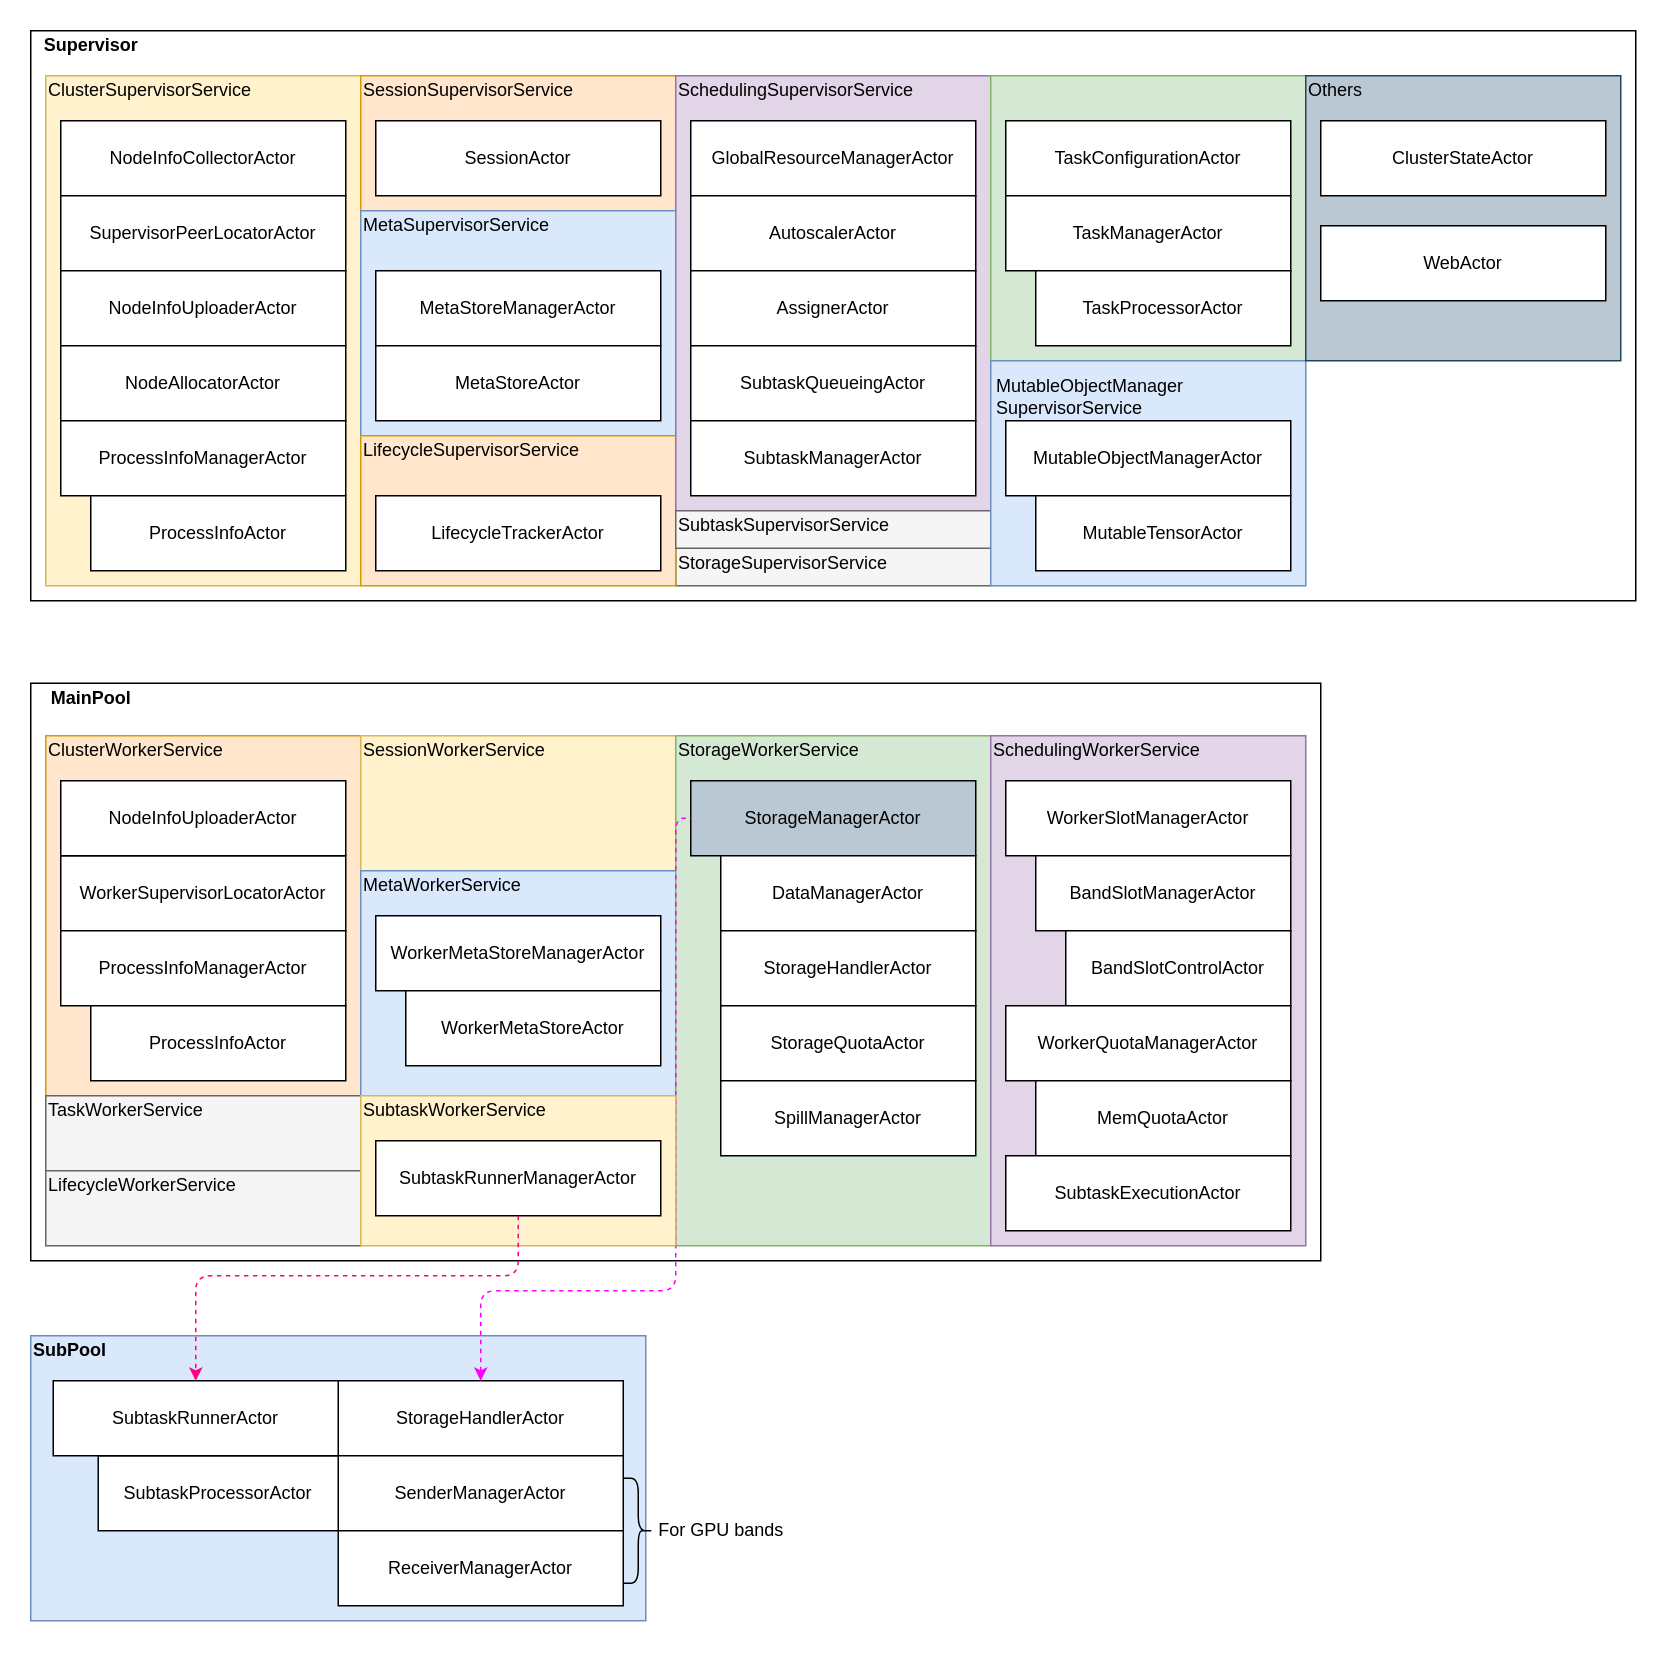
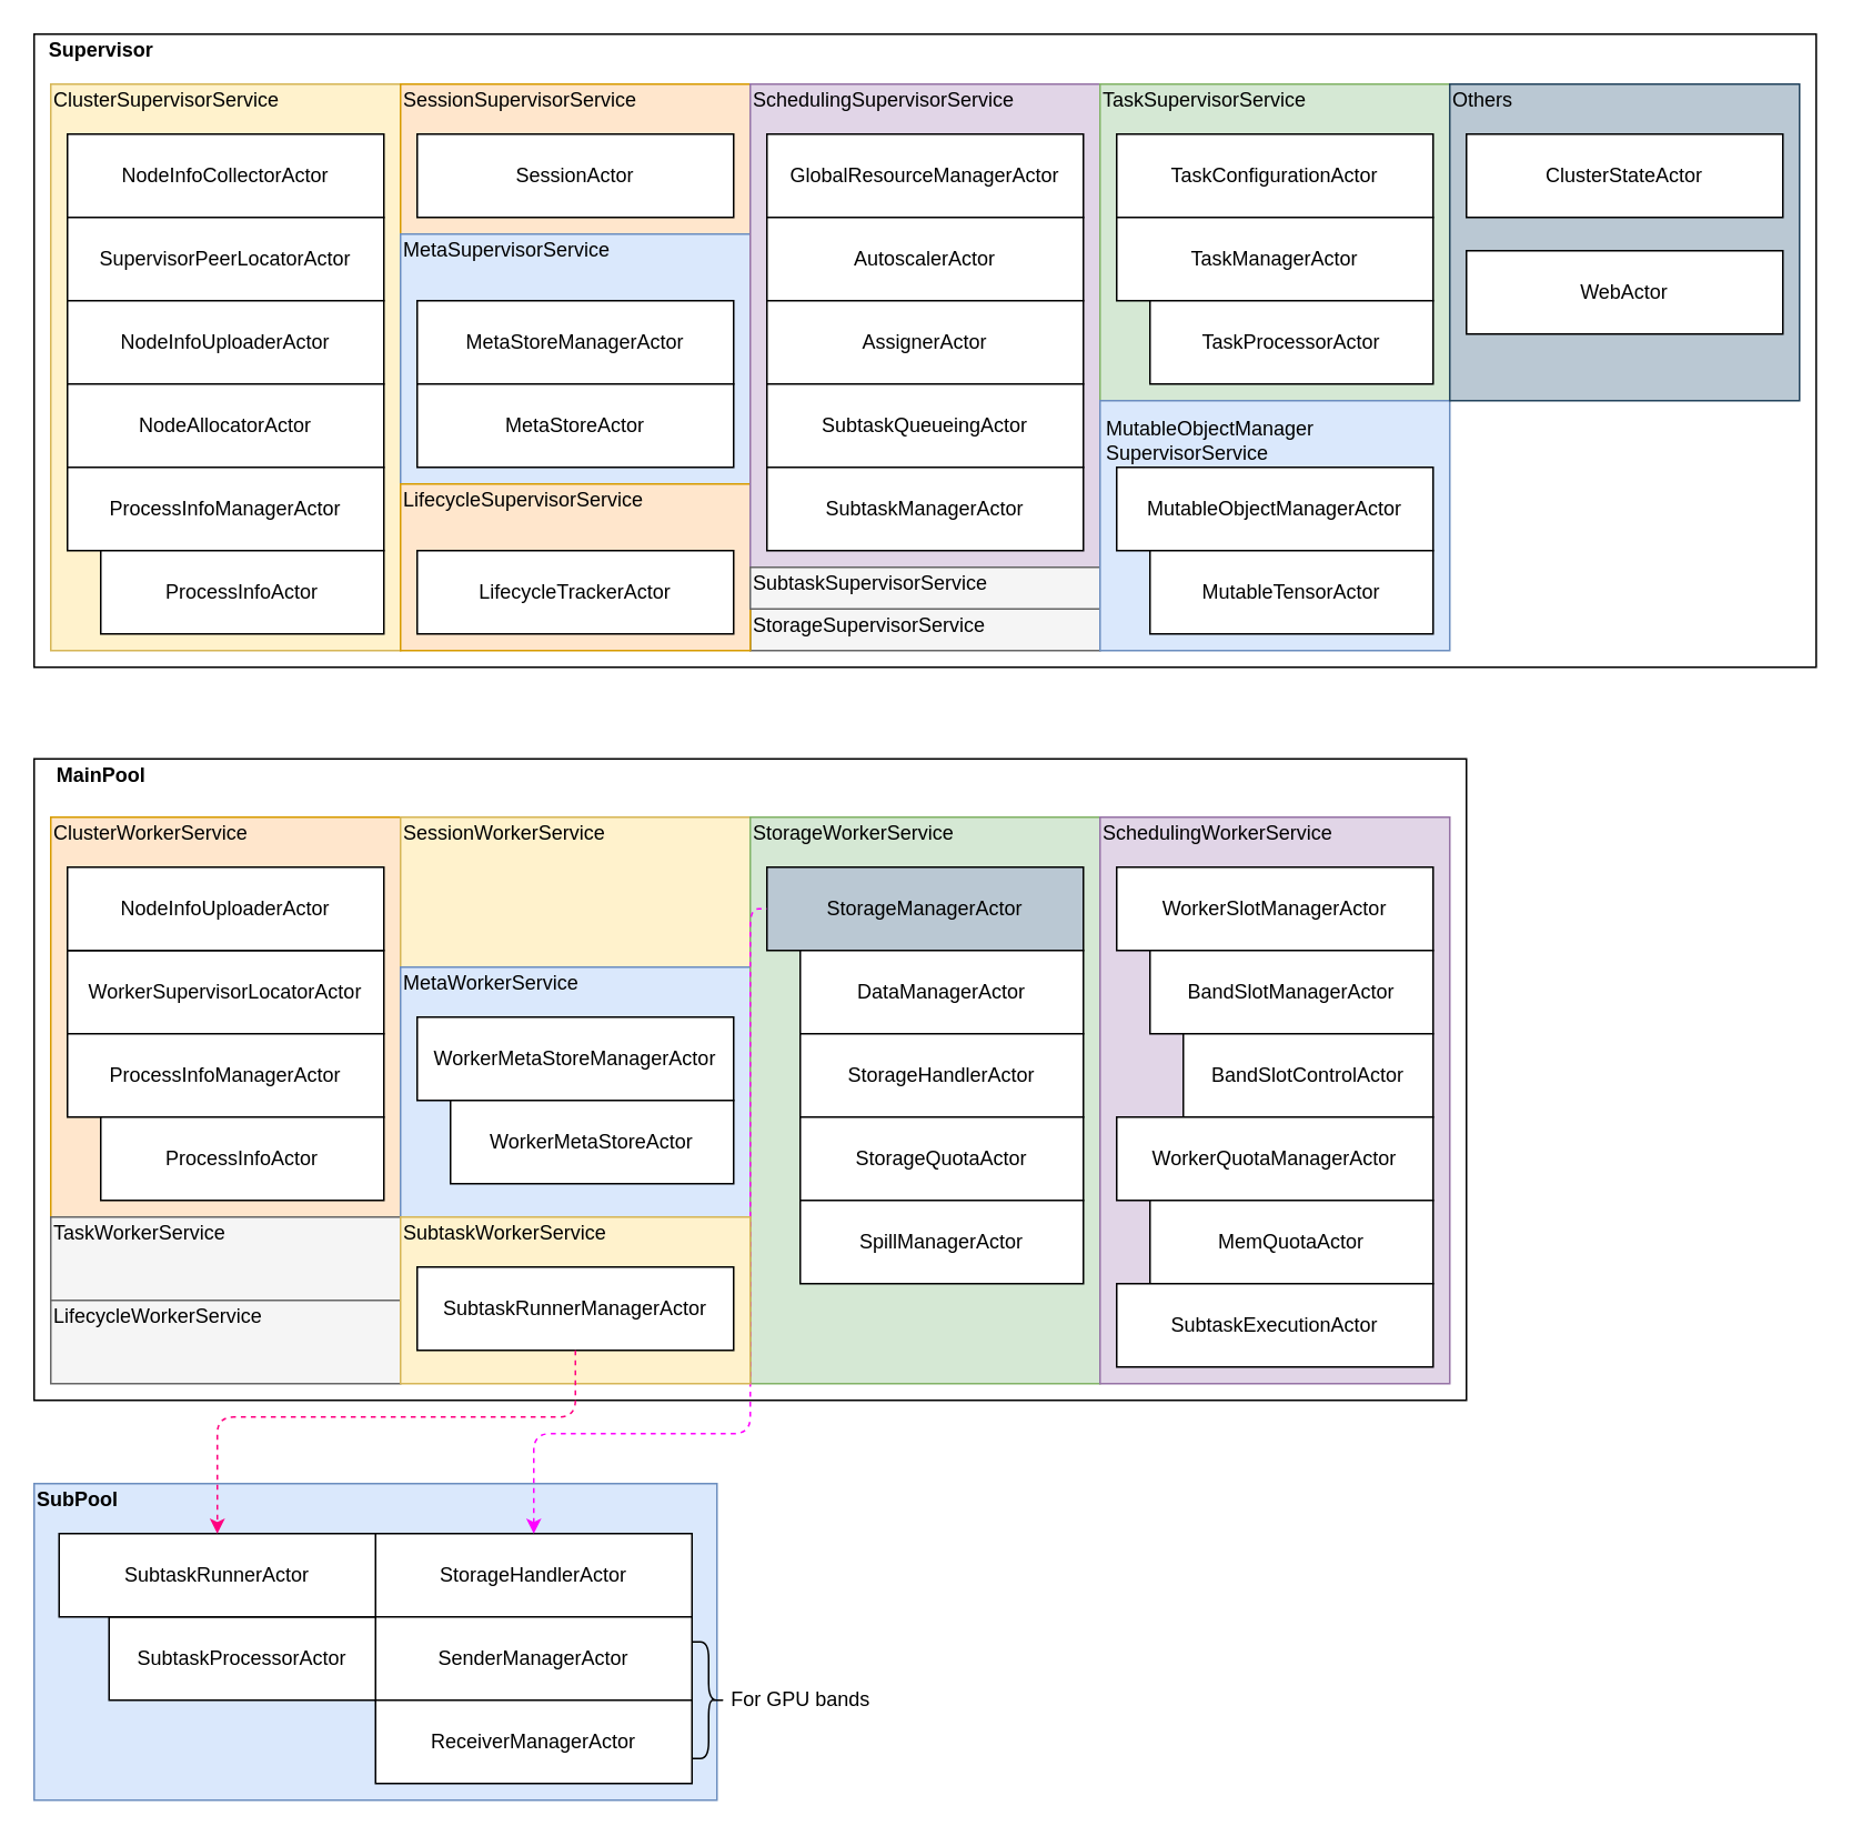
+ <mxCell id="34" value="TaskSupervisorService" style="text;html=1;align=left;verticalAlign=middle;resizable=0;points=[];autosize=1;strokeColor=none;fillColor=none;" vertex="1" parent="1"><mxGeometry x="660" y="50" width="140" height="20" as="geometry" /></mxCell>
